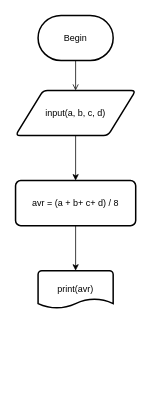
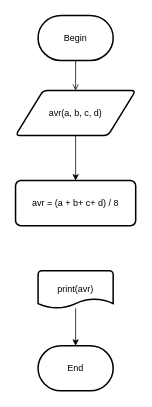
- <mxCell id="5" value="input(a, b, c, d)" style="shape=parallelogram;html=1;strokeWidth=2;perimeter=parallelogramPerimeter;whiteSpace=wrap;rounded=1;arcSize=12;size=0.23;" vertex="1" parent="1"><mxGeometry x="20" y="120" width="160" height="60" as="geometry" /></mxCell>
+ <mxCell id="5" value="avr(a, b, c, d)" style="shape=parallelogram;html=1;strokeWidth=2;perimeter=parallelogramPerimeter;whiteSpace=wrap;rounded=1;arcSize=12;size=0.23;" vertex="1" parent="1"><mxGeometry x="20" y="120" width="160" height="60" as="geometry" /></mxCell>
- <mxCell id="6" style="edgeStyle=orthogonalEdgeStyle;rounded=0;orthogonalLoop=1;jettySize=auto;html=1;entryX=0.5;entryY=0;entryDx=0;entryDy=0;entryPerimeter=0;" edge="1" parent="1" source="7" target="9"><mxGeometry relative="1" as="geometry" /></mxCell>
+ <mxCell id="8" style="edgeStyle=orthogonalEdgeStyle;rounded=0;orthogonalLoop=1;jettySize=auto;html=1;entryX=0.5;entryY=0;entryDx=0;entryDy=0;entryPerimeter=0;" edge="1" parent="1" source="9" target="10"><mxGeometry relative="1" as="geometry" /></mxCell>
+ <mxCell id="10" value="End" style="strokeWidth=2;html=1;shape=mxgraph.flowchart.terminator;whiteSpace=wrap;" vertex="1" parent="1"><mxGeometry x="50" y="460" width="100" height="60" as="geometry" /></mxCell>
